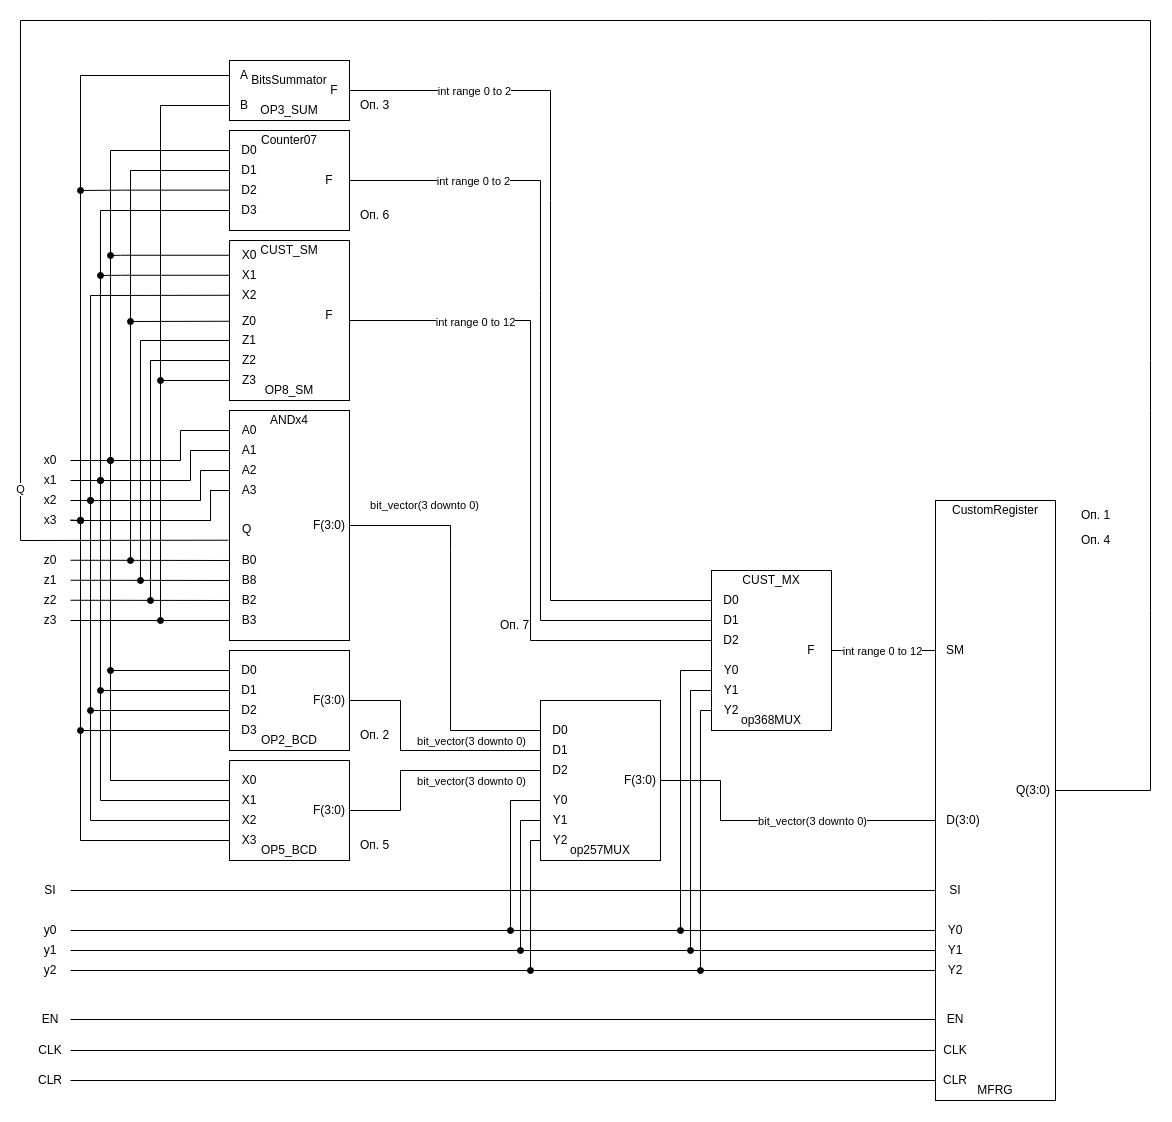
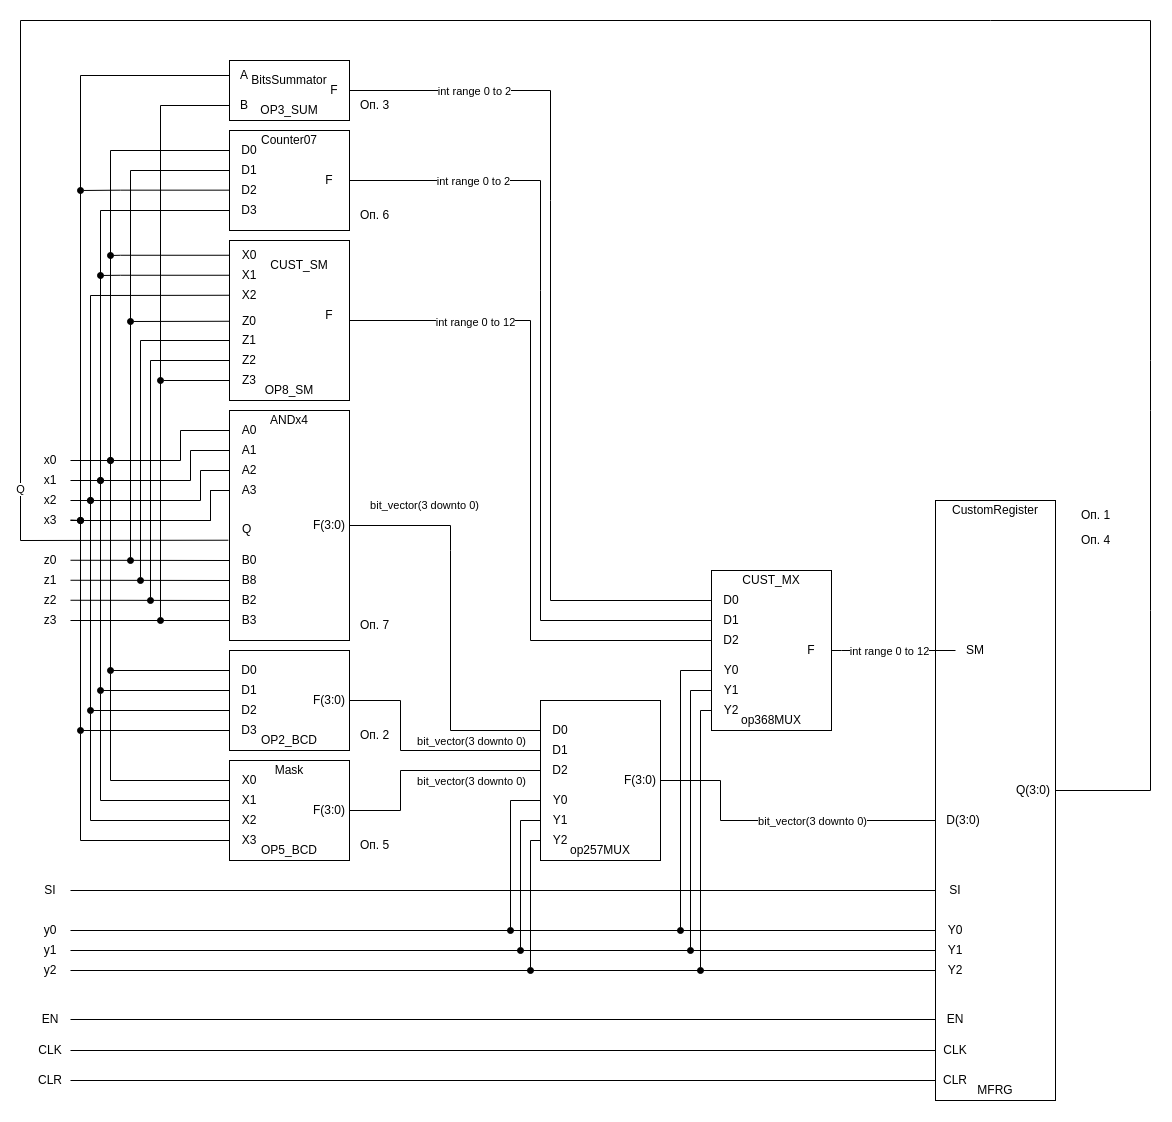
- <mxCell id="90" value="CUST_SM" style="text;html=1;align=center;verticalAlign=middle;whiteSpace=wrap;rounded=0;" parent="1" vertex="1"><mxGeometry x="269" y="240" width="40" height="20" as="geometry" /></mxCell>
+ <mxCell id="90" value="CUST_SM" style="text;html=1;align=center;verticalAlign=middle;whiteSpace=wrap;rounded=0;" parent="1" vertex="1"><mxGeometry x="279" y="255" width="40" height="20" as="geometry" /></mxCell>
- <mxCell id="95" value="Оп. 7" style="text;html=1;align=center;verticalAlign=middle;resizable=0;points=[];autosize=1;strokeColor=none;fillColor=none;" parent="1" vertex="1"><mxGeometry x="489" y="610" width="50" height="30" as="geometry" /></mxCell>
+ <mxCell id="95" value="Оп. 7" style="text;html=1;align=center;verticalAlign=middle;resizable=0;points=[];autosize=1;strokeColor=none;fillColor=none;" parent="1" vertex="1"><mxGeometry x="349" y="610" width="50" height="30" as="geometry" /></mxCell>
- <mxCell id="34" value="SM" style="text;html=1;align=center;verticalAlign=middle;whiteSpace=wrap;rounded=0;" parent="1" vertex="1"><mxGeometry x="935" y="640" width="40" height="20" as="geometry" /></mxCell>
+ <mxCell id="34" value="SM" style="text;html=1;align=center;verticalAlign=middle;whiteSpace=wrap;rounded=0;" parent="1" vertex="1"><mxGeometry x="955" y="640" width="40" height="20" as="geometry" /></mxCell>
+ <mxCell id="162" value="Mask" style="text;html=1;align=center;verticalAlign=middle;whiteSpace=wrap;rounded=0;" parent="1" vertex="1"><mxGeometry x="269" y="760" width="40" height="20" as="geometry" /></mxCell>
